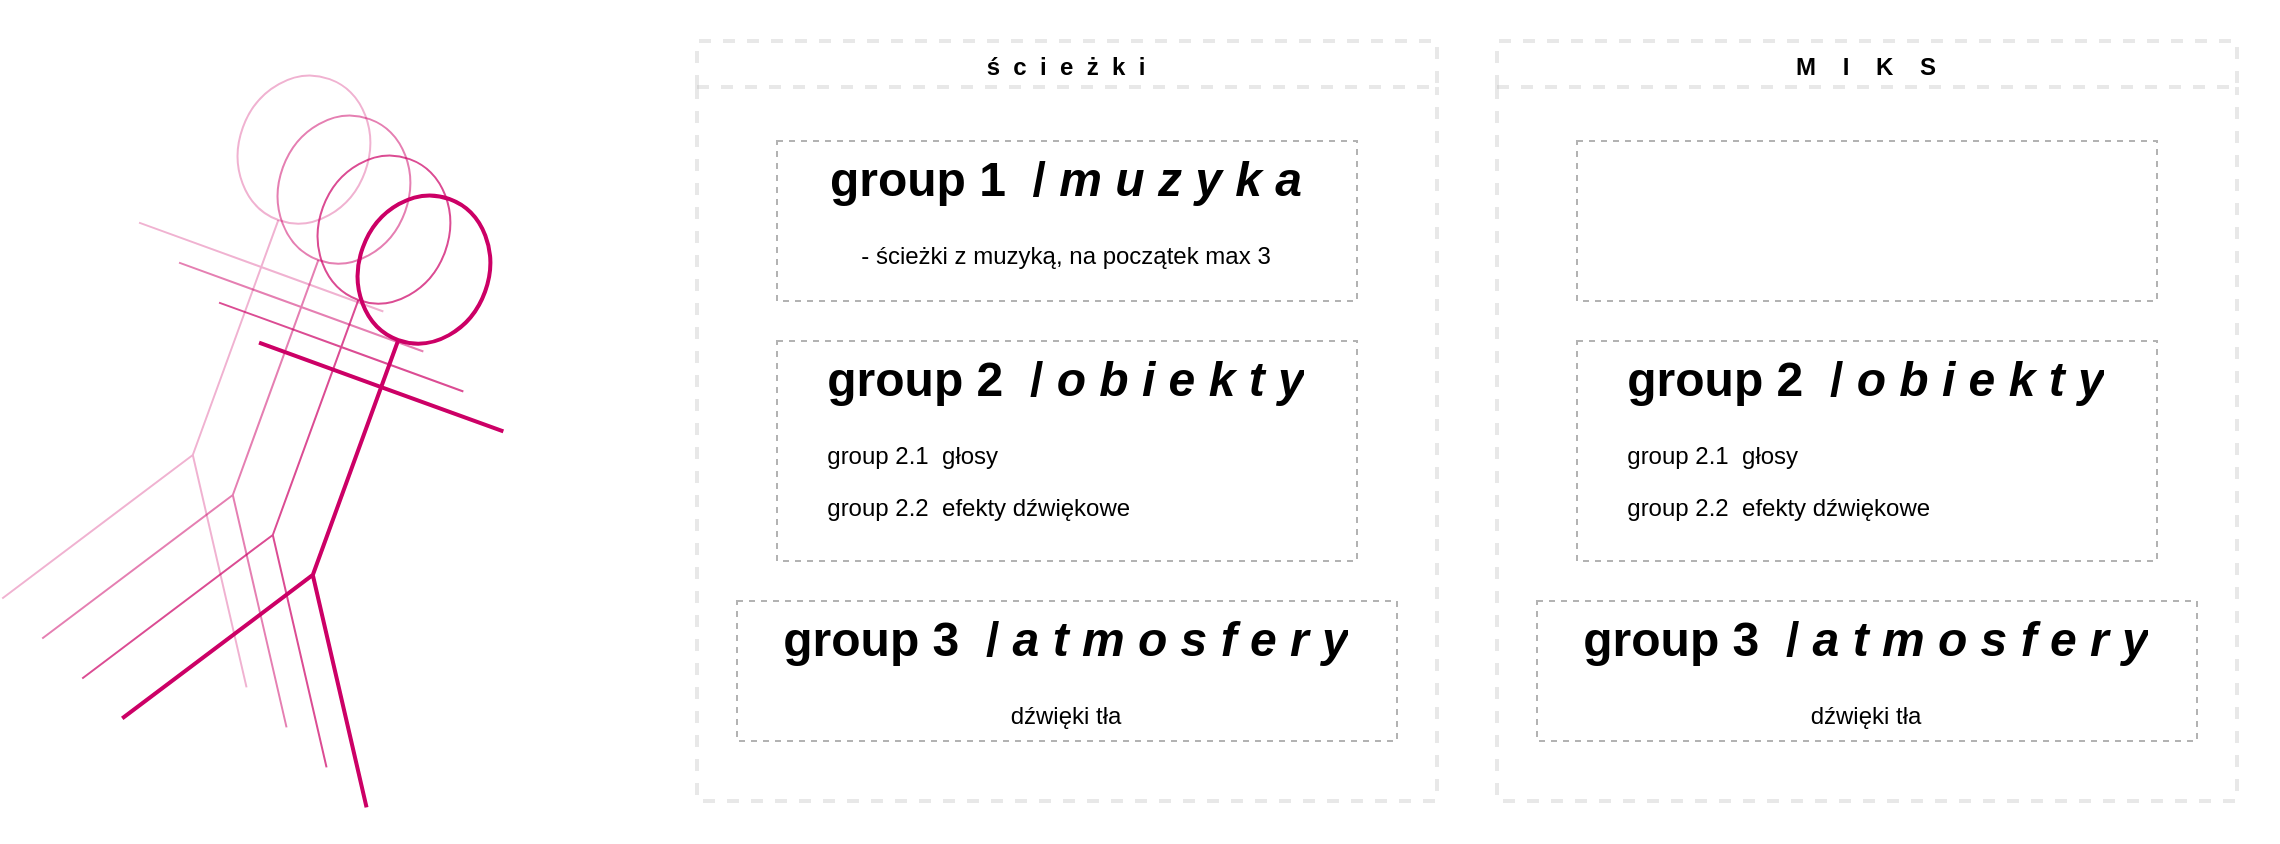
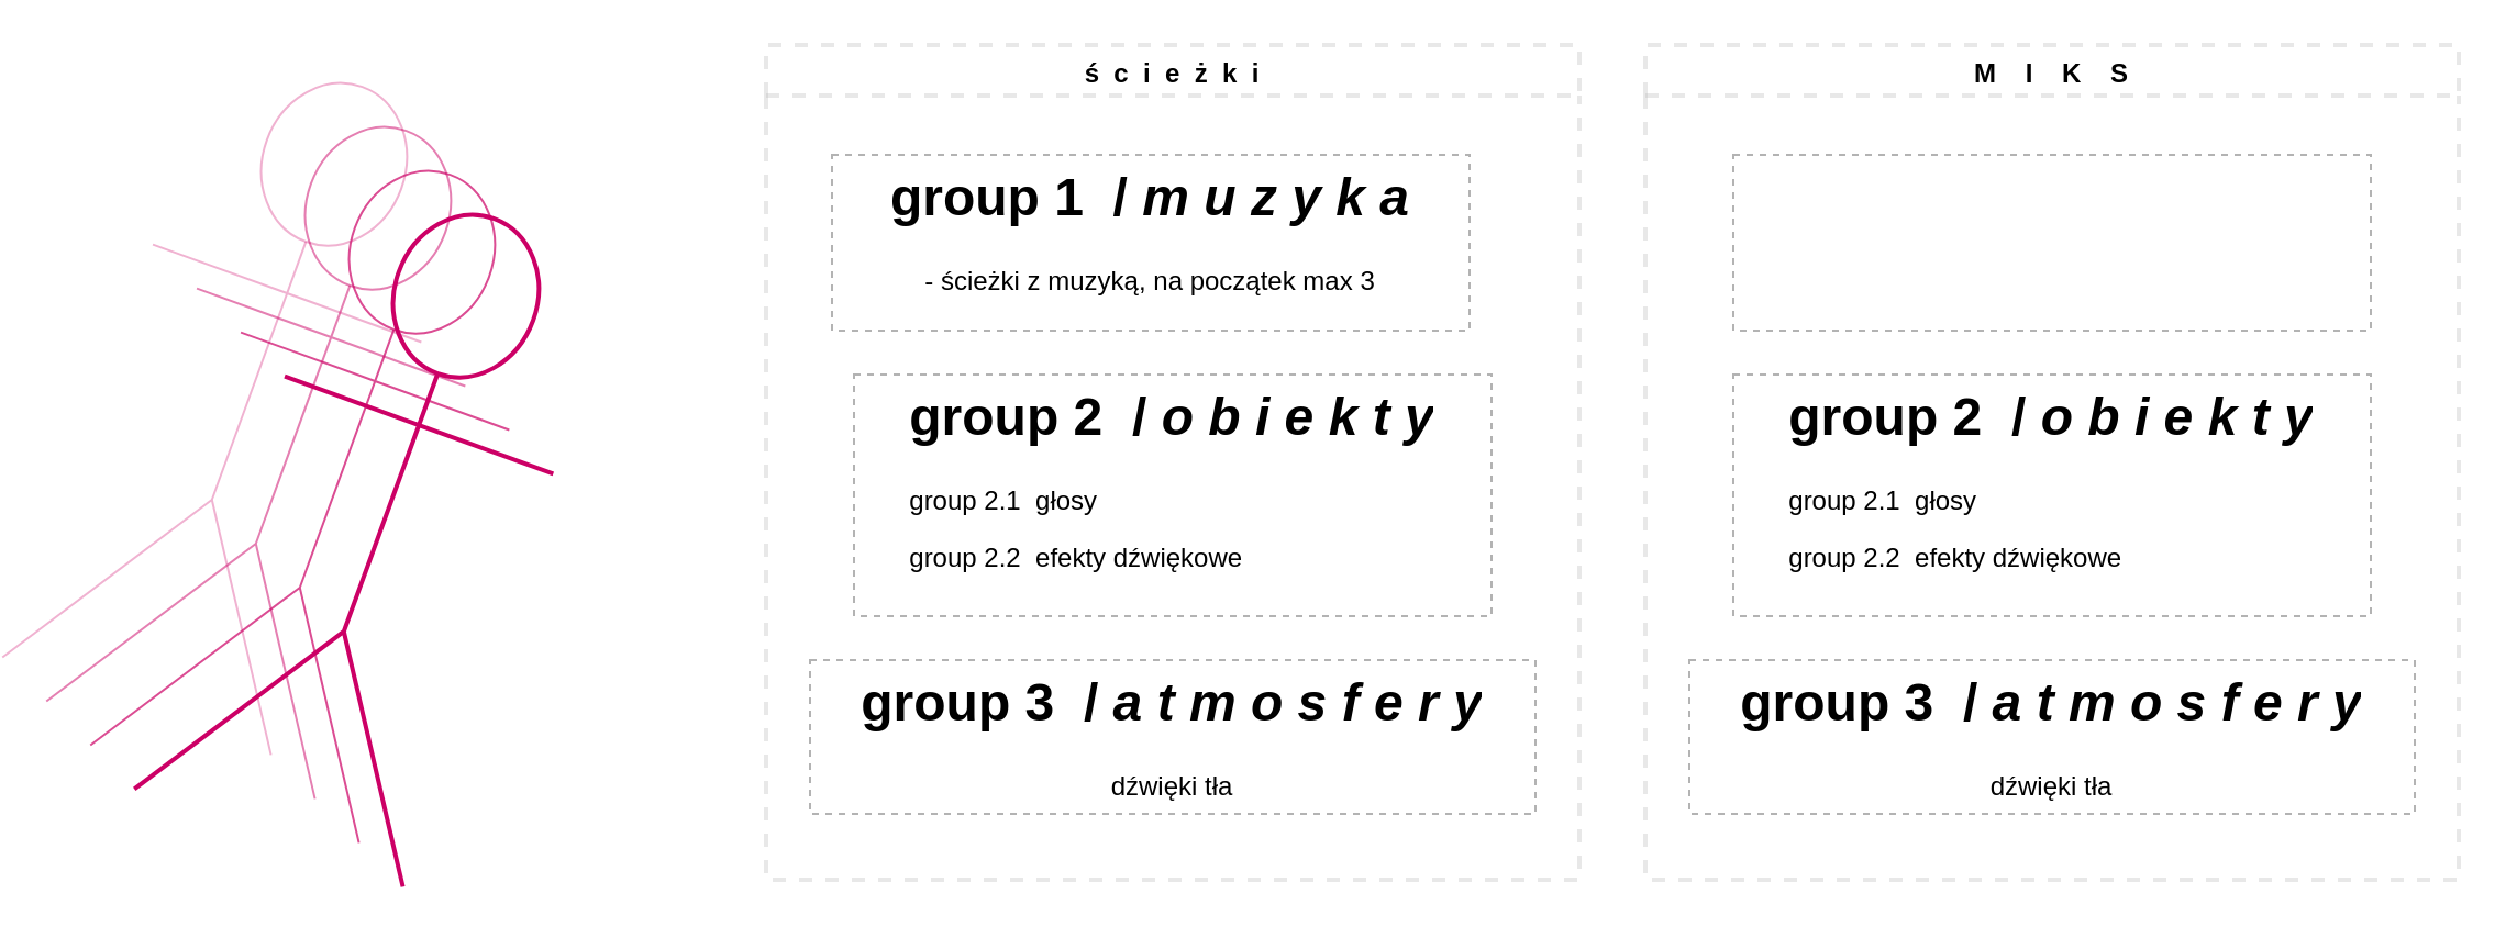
- <mxCell id="7" value="&lt;h1&gt;group 1 &amp;nbsp;/ &lt;i&gt;m u z y k a&lt;/i&gt;&lt;/h1&gt;&lt;p&gt;-&lt;span style=&quot;white-space: pre&quot;&gt; &lt;/span&gt;ścieżki z muzyką, na początek max 3&lt;/p&gt;" style="text;html=1;strokeColor=#B3B3B3;fillColor=none;spacing=5;spacingTop=-20;whiteSpace=wrap;overflow=hidden;rounded=0;dashed=1;align=center;" vertex="1" parent="6"><mxGeometry x="40" y="50" width="290" height="80" as="geometry" /></mxCell>
+ <mxCell id="7" value="&lt;h1&gt;group 1 &amp;nbsp;/ &lt;i&gt;m u z y k a&lt;/i&gt;&lt;/h1&gt;&lt;p&gt;-&lt;span style=&quot;white-space: pre&quot;&gt; &lt;/span&gt;ścieżki z muzyką, na początek max 3&lt;/p&gt;" style="text;html=1;strokeColor=#B3B3B3;fillColor=none;spacing=5;spacingTop=-20;whiteSpace=wrap;overflow=hidden;rounded=0;dashed=1;align=center;" vertex="1" parent="6"><mxGeometry x="30" y="50" width="290" height="80" as="geometry" /></mxCell>
